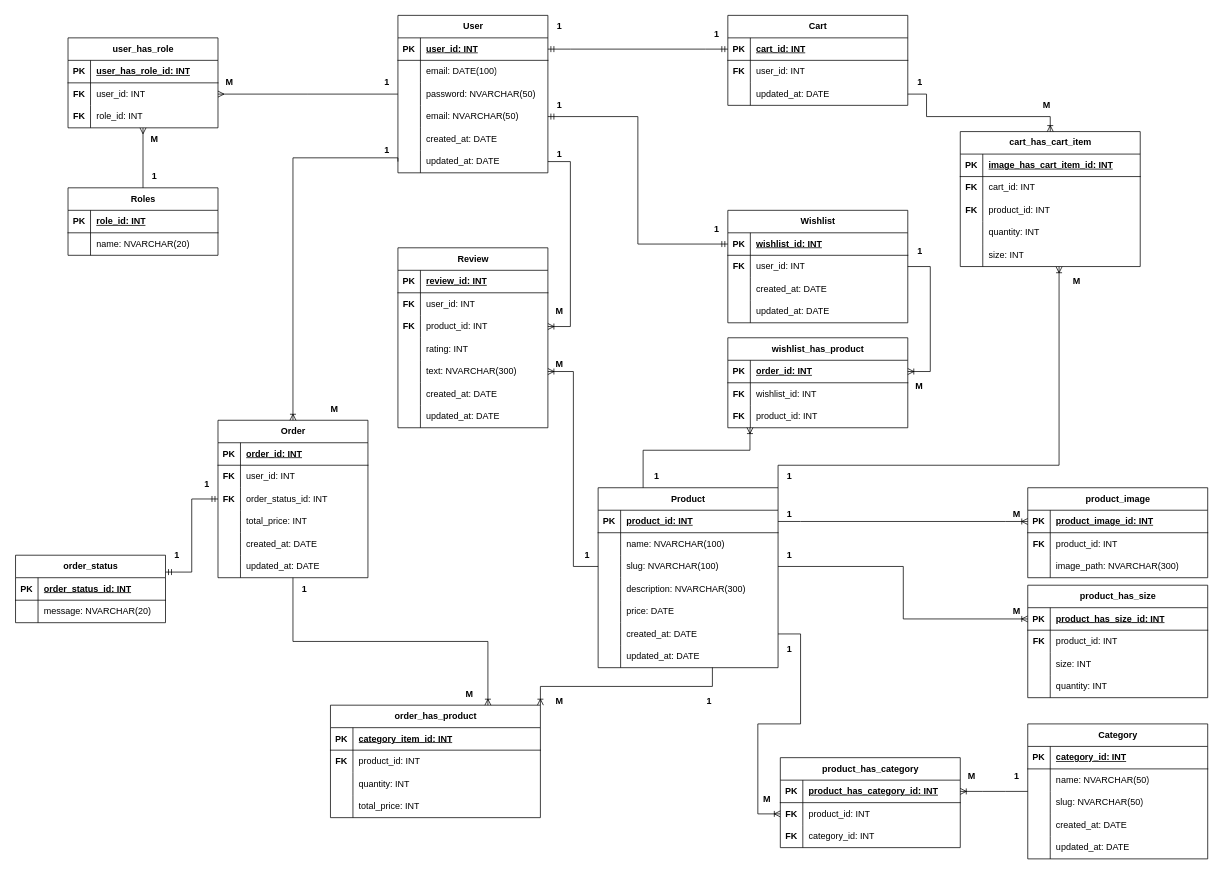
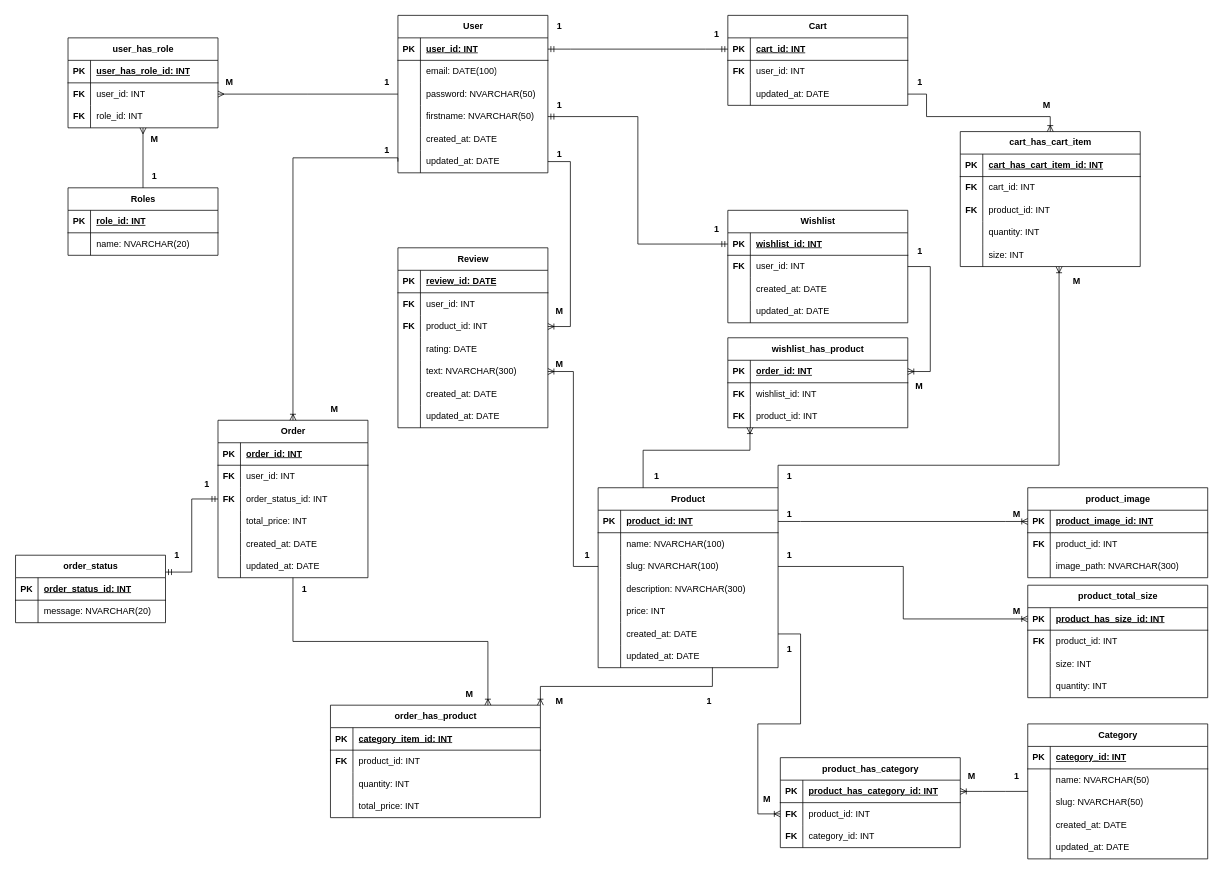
- <mxCell id="14" value="email: NVARCHAR(50)" style="shape=partialRectangle;connectable=0;fillColor=none;top=0;left=0;bottom=0;right=0;align=left;spacingLeft=6;overflow=hidden;whiteSpace=wrap;html=1;" parent="12" vertex="1"><mxGeometry x="30" width="170" height="30" as="geometry"><mxRectangle width="170" height="30" as="alternateBounds" /></mxGeometry></mxCell>
+ <mxCell id="14" value="firstname: NVARCHAR(50)" style="shape=partialRectangle;connectable=0;fillColor=none;top=0;left=0;bottom=0;right=0;align=left;spacingLeft=6;overflow=hidden;whiteSpace=wrap;html=1;" parent="12" vertex="1"><mxGeometry x="30" width="170" height="30" as="geometry"><mxRectangle width="170" height="30" as="alternateBounds" /></mxGeometry></mxCell>
- <mxCell id="156" value="image_has_cart_item_id: INT" style="shape=partialRectangle;connectable=0;fillColor=none;top=0;left=0;bottom=0;right=0;align=left;spacingLeft=6;fontStyle=5;overflow=hidden;whiteSpace=wrap;html=1;" parent="154" vertex="1"><mxGeometry x="30" width="210" height="30" as="geometry"><mxRectangle width="210" height="30" as="alternateBounds" /></mxGeometry></mxCell>
+ <mxCell id="156" value="cart_has_cart_item_id: INT" style="shape=partialRectangle;connectable=0;fillColor=none;top=0;left=0;bottom=0;right=0;align=left;spacingLeft=6;fontStyle=5;overflow=hidden;whiteSpace=wrap;html=1;" parent="154" vertex="1"><mxGeometry x="30" width="210" height="30" as="geometry"><mxRectangle width="210" height="30" as="alternateBounds" /></mxGeometry></mxCell>
- <mxCell id="69" value="review_id: INT" style="shape=partialRectangle;connectable=0;fillColor=none;top=0;left=0;bottom=0;right=0;align=left;spacingLeft=6;fontStyle=5;overflow=hidden;whiteSpace=wrap;html=1;" parent="67" vertex="1"><mxGeometry x="30" width="170" height="30" as="geometry"><mxRectangle width="170" height="30" as="alternateBounds" /></mxGeometry></mxCell>
+ <mxCell id="69" value="review_id: DATE" style="shape=partialRectangle;connectable=0;fillColor=none;top=0;left=0;bottom=0;right=0;align=left;spacingLeft=6;fontStyle=5;overflow=hidden;whiteSpace=wrap;html=1;" parent="67" vertex="1"><mxGeometry x="30" width="170" height="30" as="geometry"><mxRectangle width="170" height="30" as="alternateBounds" /></mxGeometry></mxCell>
- <mxCell id="78" value="rating: INT" style="shape=partialRectangle;connectable=0;fillColor=none;top=0;left=0;bottom=0;right=0;align=left;spacingLeft=6;overflow=hidden;whiteSpace=wrap;html=1;" parent="76" vertex="1"><mxGeometry x="30" width="170" height="30" as="geometry"><mxRectangle width="170" height="30" as="alternateBounds" /></mxGeometry></mxCell>
+ <mxCell id="78" value="rating: DATE" style="shape=partialRectangle;connectable=0;fillColor=none;top=0;left=0;bottom=0;right=0;align=left;spacingLeft=6;overflow=hidden;whiteSpace=wrap;html=1;" parent="76" vertex="1"><mxGeometry x="30" width="170" height="30" as="geometry"><mxRectangle width="170" height="30" as="alternateBounds" /></mxGeometry></mxCell>
- <mxCell id="255" value="product_has_size" style="shape=table;startSize=30;container=1;collapsible=1;childLayout=tableLayout;fixedRows=1;rowLines=0;fontStyle=1;align=center;resizeLast=1;html=1;" vertex="1" parent="1"><mxGeometry x="1370" y="780" width="240" height="150" as="geometry" /></mxCell>
+ <mxCell id="255" value="product_total_size" style="shape=table;startSize=30;container=1;collapsible=1;childLayout=tableLayout;fixedRows=1;rowLines=0;fontStyle=1;align=center;resizeLast=1;html=1;" vertex="1" parent="1"><mxGeometry x="1370" y="780" width="240" height="150" as="geometry" /></mxCell>
- <mxCell id="36" value="price: DATE" style="shape=partialRectangle;connectable=0;fillColor=none;top=0;left=0;bottom=0;right=0;align=left;spacingLeft=6;overflow=hidden;whiteSpace=wrap;html=1;" parent="34" vertex="1"><mxGeometry x="30" width="210" height="30" as="geometry"><mxRectangle width="210" height="30" as="alternateBounds" /></mxGeometry></mxCell>
+ <mxCell id="36" value="price: INT" style="shape=partialRectangle;connectable=0;fillColor=none;top=0;left=0;bottom=0;right=0;align=left;spacingLeft=6;overflow=hidden;whiteSpace=wrap;html=1;" parent="34" vertex="1"><mxGeometry x="30" width="210" height="30" as="geometry"><mxRectangle width="210" height="30" as="alternateBounds" /></mxGeometry></mxCell>
